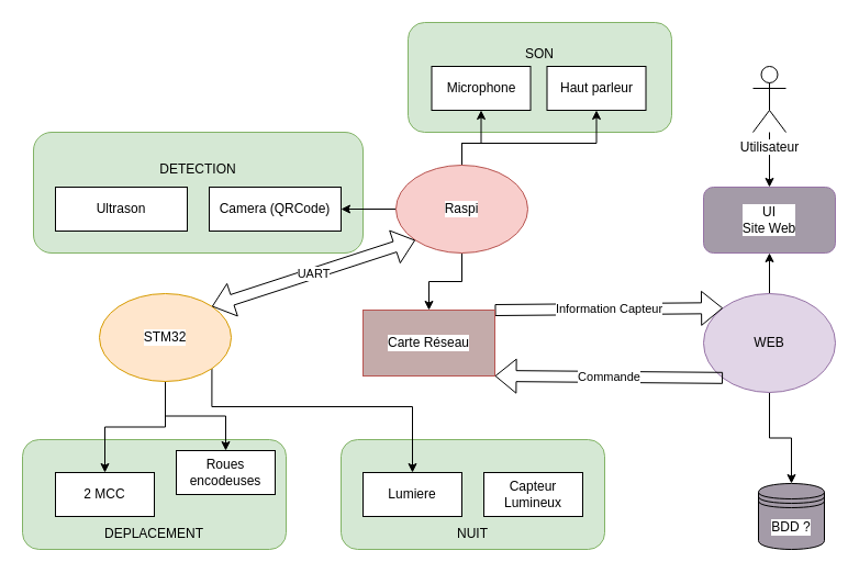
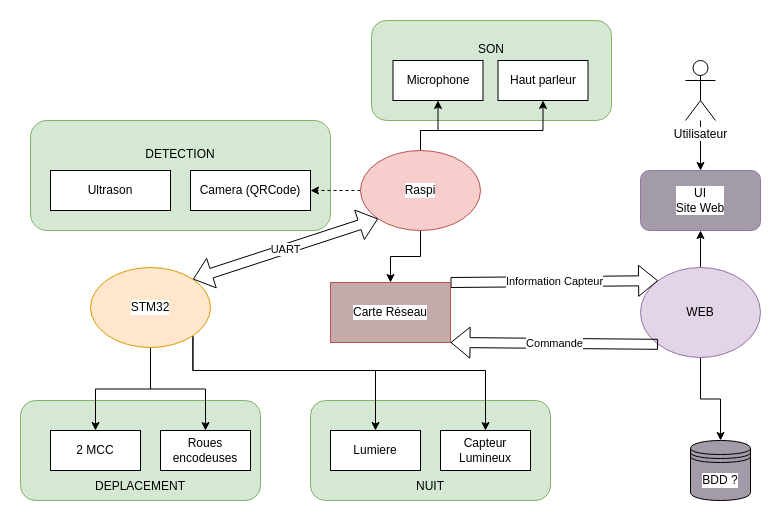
- <mxCell id="15" style="edgeStyle=orthogonalEdgeStyle;rounded=0;orthogonalLoop=1;jettySize=auto;html=1;entryX=1;entryY=0.5;entryDx=0;entryDy=0;" edge="1" parent="1" source="18" target="20"><mxGeometry relative="1" as="geometry" /></mxCell>
+ <mxCell id="15" style="edgeStyle=orthogonalEdgeStyle;rounded=0;orthogonalLoop=1;jettySize=auto;html=1;entryX=1;entryY=0.5;entryDx=0;entryDy=0;dashed=1;" edge="1" parent="1" source="18" target="20"><mxGeometry relative="1" as="geometry" /></mxCell>
+ <mxCell id="24" style="edgeStyle=orthogonalEdgeStyle;rounded=0;orthogonalLoop=1;jettySize=auto;html=1;exitX=1;exitY=1;exitDx=0;exitDy=0;entryX=0.5;entryY=0;entryDx=0;entryDy=0;" edge="1" parent="1" source="26" target="31"><mxGeometry relative="1" as="geometry"><Array as="points"><mxPoint x="192" y="370" /><mxPoint x="485" y="370" /></Array></mxGeometry></mxCell>
- <mxCell id="28" value="Roues encodeuses" style="rounded=0;whiteSpace=wrap;html=1;labelBackgroundColor=#FFFFFF;" vertex="1" parent="1"><mxGeometry x="160" y="410" width="90" height="40" as="geometry" /></mxCell>
+ <mxCell id="28" value="Roues encodeuses" style="rounded=0;whiteSpace=wrap;html=1;labelBackgroundColor=#FFFFFF;" vertex="1" parent="1"><mxGeometry x="160" y="430" width="90" height="40" as="geometry" /></mxCell>
